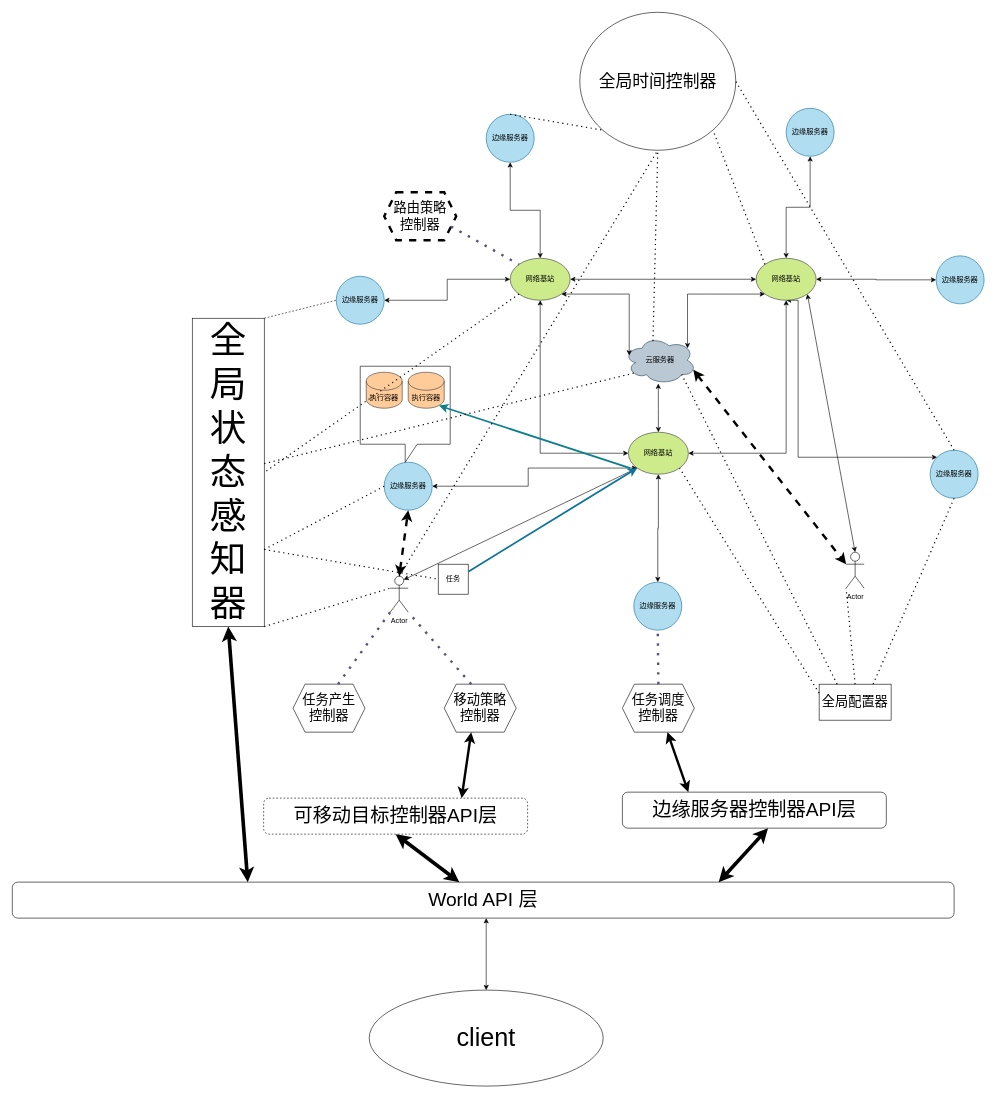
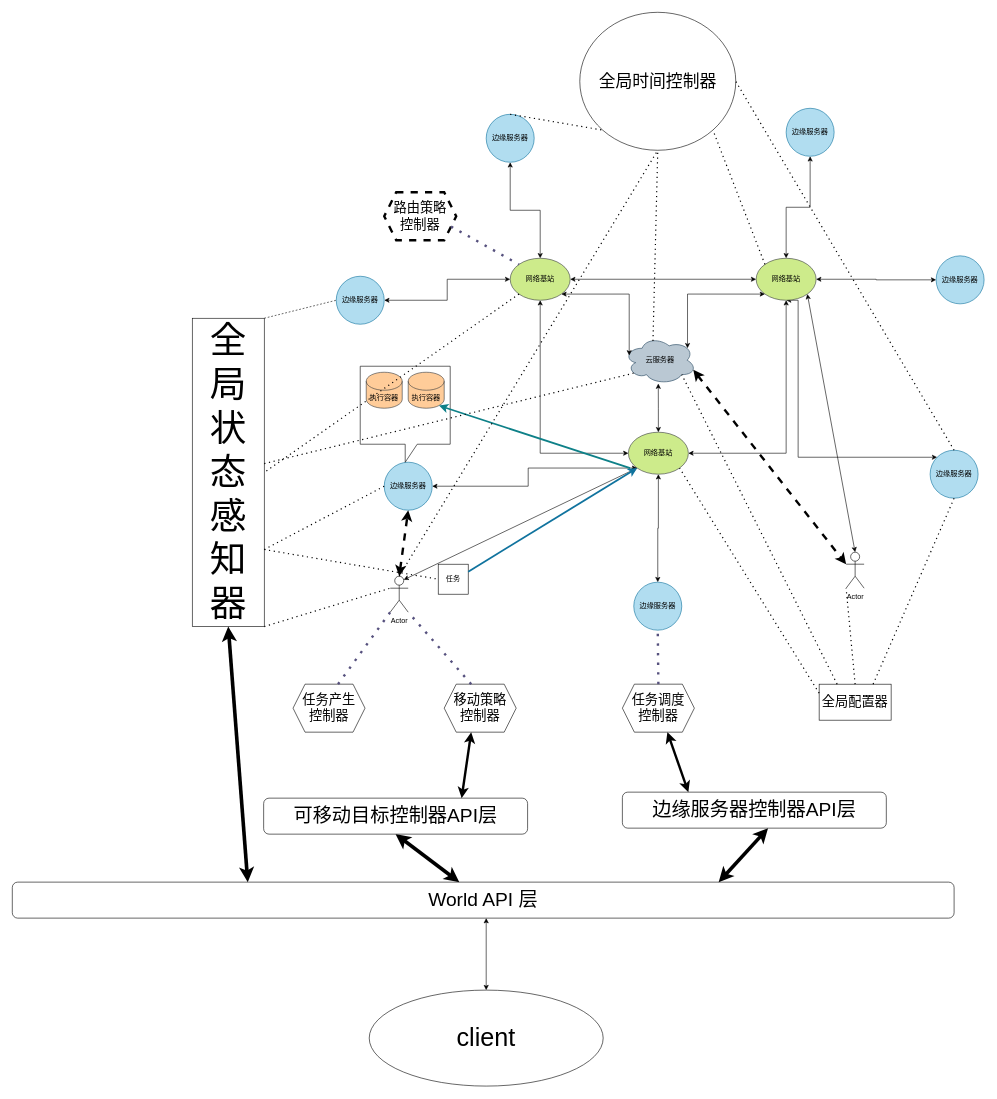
- <mxCell id="61" value="&lt;font style=&quot;font-size: 32px;&quot;&gt;可移动目标控制器API层&lt;/font&gt;" style="rounded=1;whiteSpace=wrap;html=1;dashed=1;" vertex="1" parent="1"><mxGeometry x="439" y="1330" width="440" height="60" as="geometry" /></mxCell>
+ <mxCell id="61" value="&lt;font style=&quot;font-size: 32px;&quot;&gt;可移动目标控制器API层&lt;/font&gt;" style="rounded=1;whiteSpace=wrap;html=1;" vertex="1" parent="1"><mxGeometry x="439" y="1330" width="440" height="60" as="geometry" /></mxCell>
